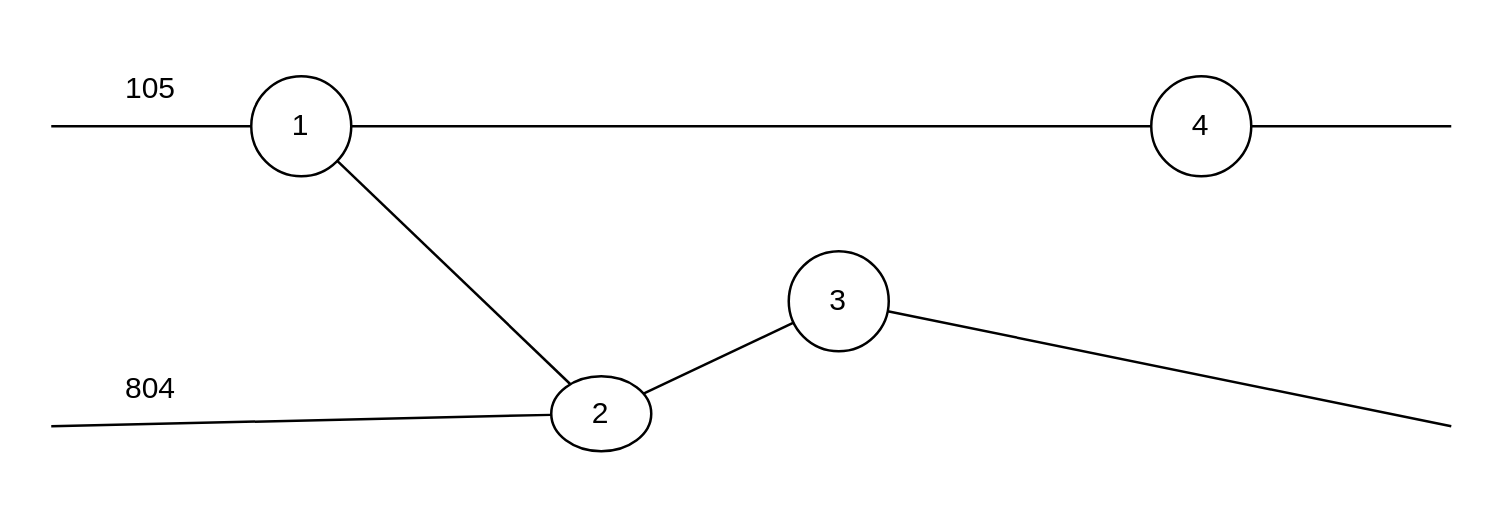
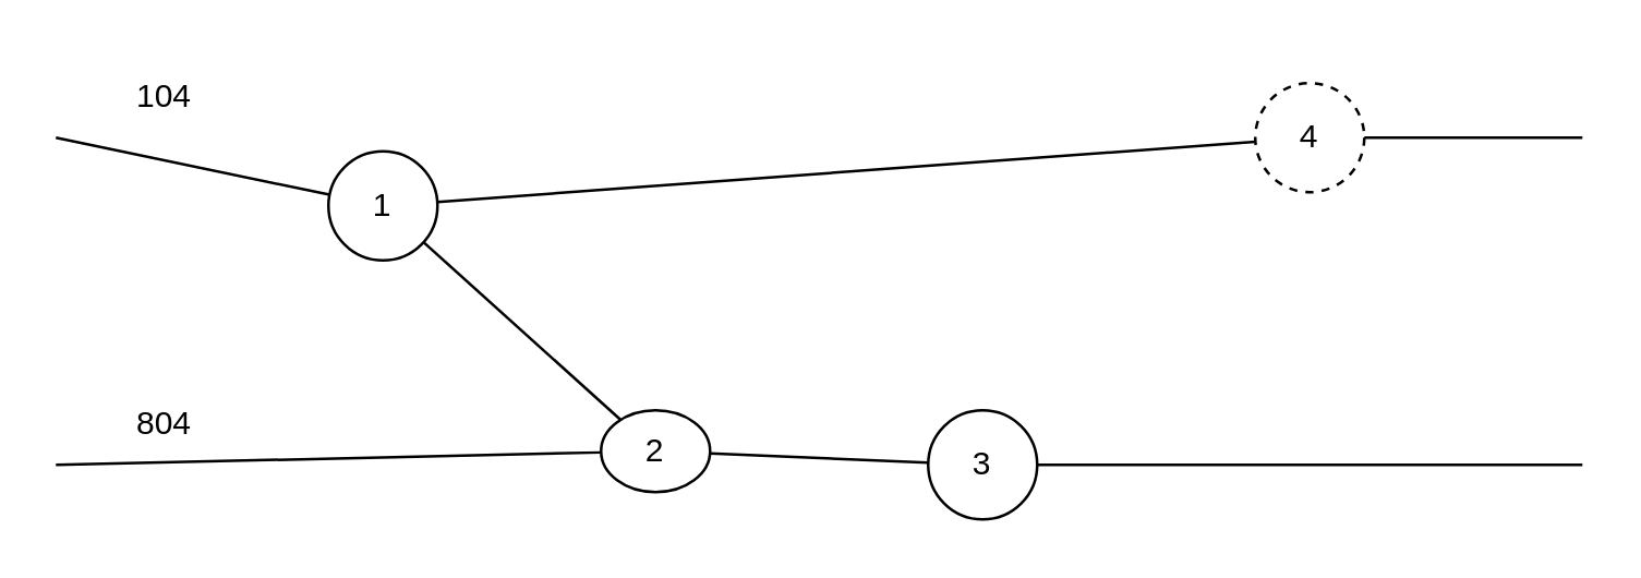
- <mxCell id="13" value="105" style="text;html=1;align=center;verticalAlign=middle;whiteSpace=wrap;rounded=0;" vertex="1" parent="1"><mxGeometry x="30" y="20" width="60" height="30" as="geometry" /></mxCell>
+ <mxCell id="13" value="104" style="text;html=1;align=center;verticalAlign=middle;whiteSpace=wrap;rounded=0;" vertex="1" parent="1"><mxGeometry x="30" y="20" width="60" height="30" as="geometry" /></mxCell>
- <mxCell id="2" value="1" style="ellipse;whiteSpace=wrap;html=1;aspect=fixed;" vertex="1" parent="1"><mxGeometry x="100" y="30" width="40" height="40" as="geometry" /></mxCell>
+ <mxCell id="2" value="1" style="ellipse;whiteSpace=wrap;html=1;aspect=fixed;" vertex="1" parent="1"><mxGeometry x="120" y="55" width="40" height="40" as="geometry" /></mxCell>
- <mxCell id="5" value="4" style="ellipse;whiteSpace=wrap;html=1;aspect=fixed;" vertex="1" parent="1"><mxGeometry x="460" y="30" width="40" height="40" as="geometry" /></mxCell>
+ <mxCell id="5" value="4" style="ellipse;whiteSpace=wrap;html=1;aspect=fixed;dashed=1;" vertex="1" parent="1"><mxGeometry x="460" y="30" width="40" height="40" as="geometry" /></mxCell>
- <mxCell id="4" value="3" style="ellipse;whiteSpace=wrap;html=1;aspect=fixed;" vertex="1" parent="1"><mxGeometry x="315" y="100" width="40" height="40" as="geometry" /></mxCell>
+ <mxCell id="4" value="3" style="ellipse;whiteSpace=wrap;html=1;aspect=fixed;" vertex="1" parent="1"><mxGeometry x="340" y="150" width="40" height="40" as="geometry" /></mxCell>
